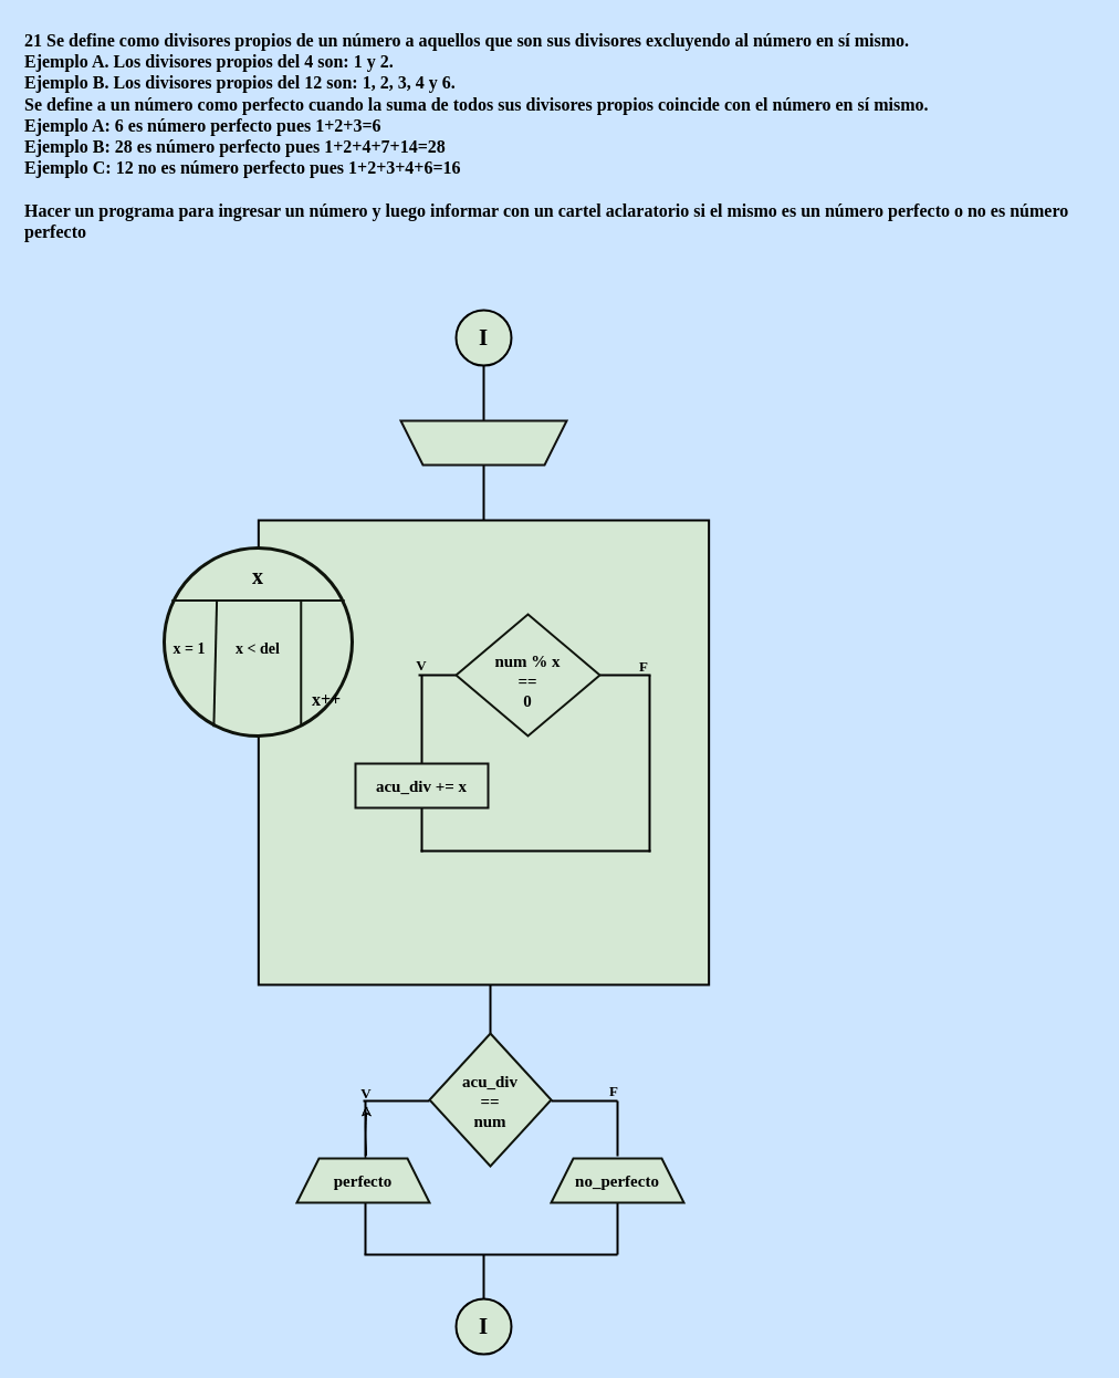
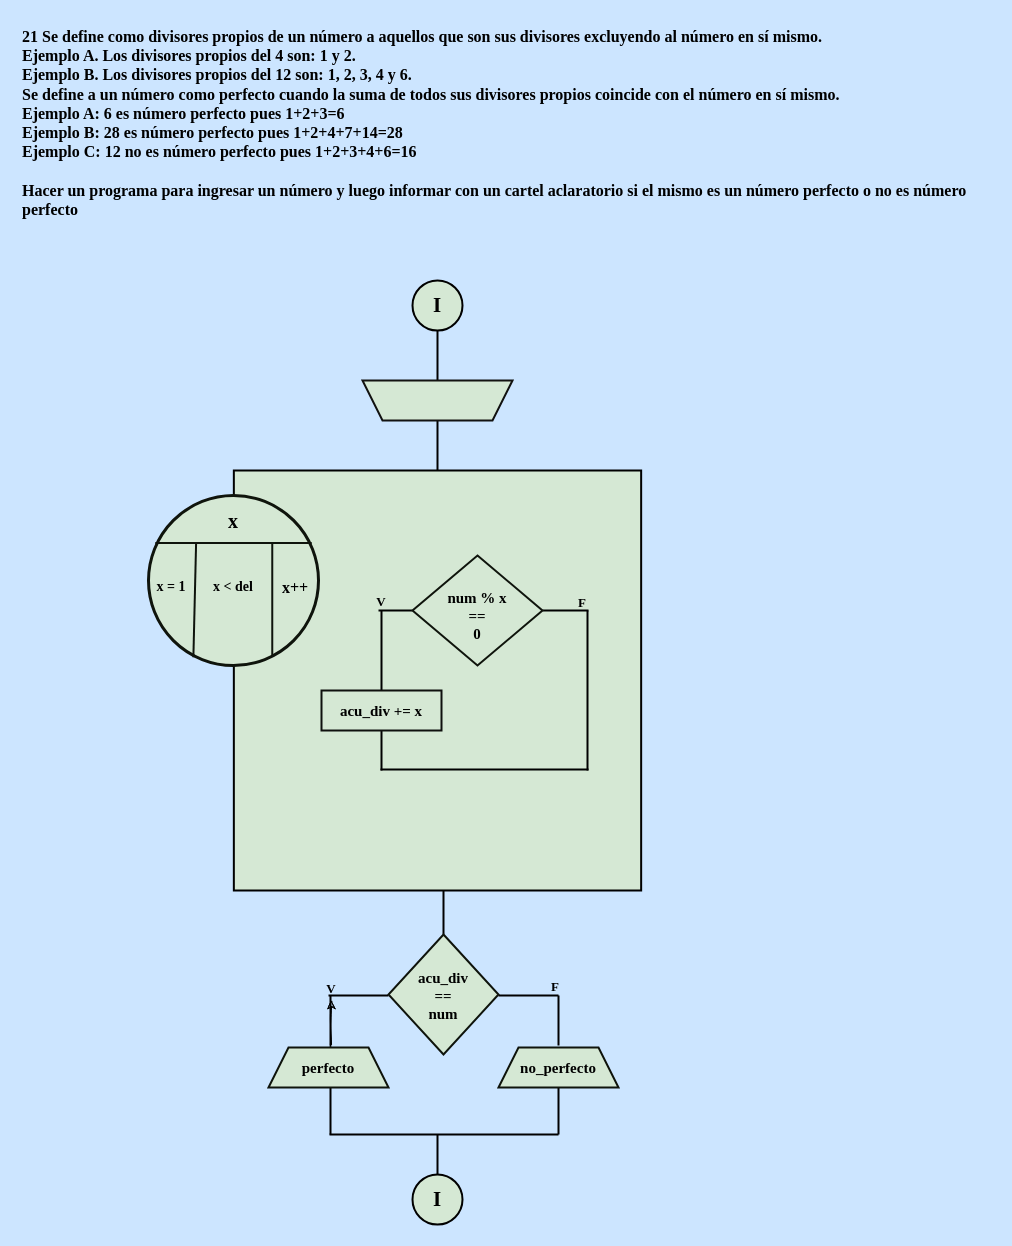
- <mxCell id="35" value="&lt;font size=&quot;1&quot; face=&quot;Comic Sans MS&quot; color=&quot;#000000&quot;&gt;&lt;b style=&quot;font-size: 16px;&quot;&gt;x++&lt;/b&gt;&lt;/font&gt;" style="text;strokeColor=none;align=center;fillColor=none;html=1;verticalAlign=middle;whiteSpace=wrap;rounded=0;fontFamily=Architects Daughter;fontSource=https://fonts.googleapis.com/css?family=Architects+Daughter;container=0;" vertex="1" parent="3"><mxGeometry x="127" y="342" width="40" height="20" as="geometry" /></mxCell>
+ <mxCell id="35" value="&lt;font size=&quot;1&quot; face=&quot;Comic Sans MS&quot; color=&quot;#000000&quot;&gt;&lt;b style=&quot;font-size: 16px;&quot;&gt;x++&lt;/b&gt;&lt;/font&gt;" style="text;strokeColor=none;align=center;fillColor=none;html=1;verticalAlign=middle;whiteSpace=wrap;rounded=0;fontFamily=Architects Daughter;fontSource=https://fonts.googleapis.com/css?family=Architects+Daughter;container=0;" vertex="1" parent="3"><mxGeometry x="127" y="297" width="40" height="20" as="geometry" /></mxCell>
